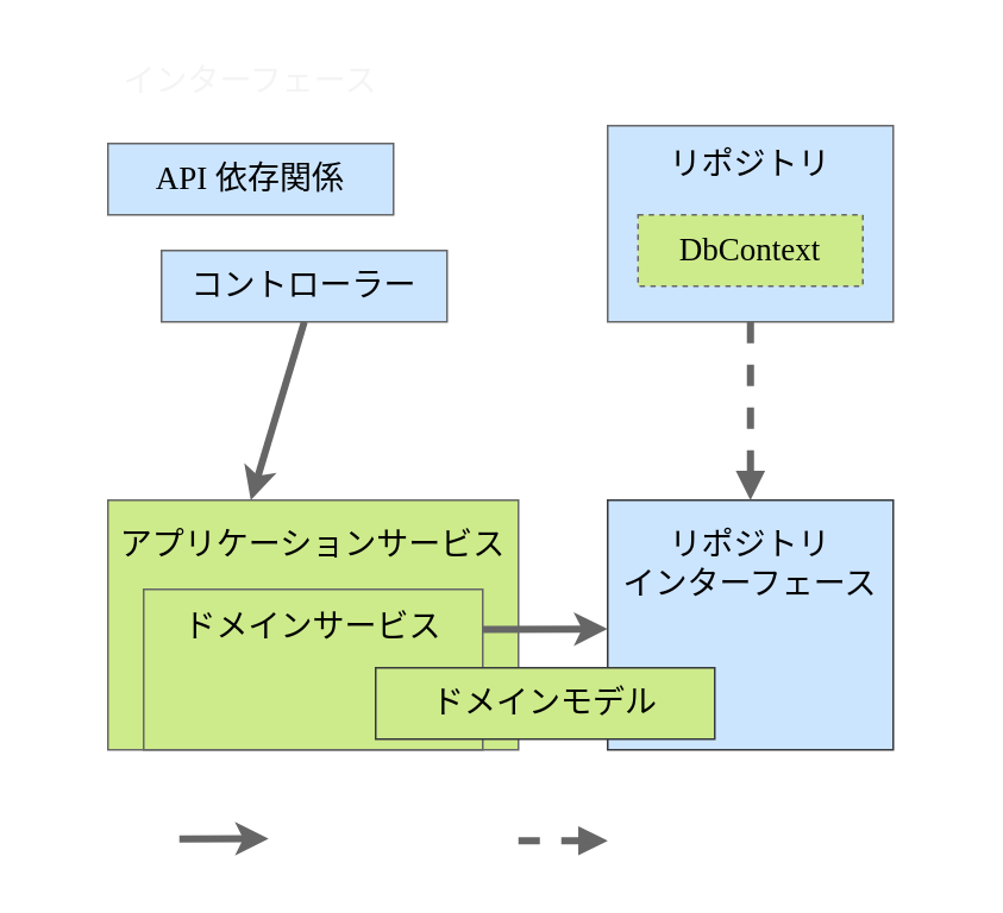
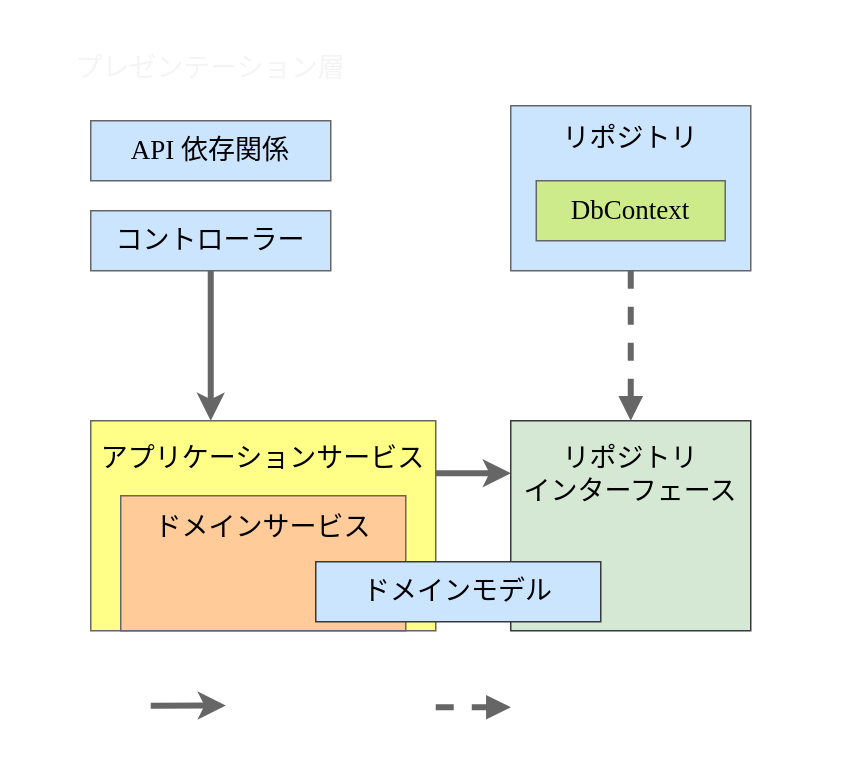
- <mxCell id="5" value="&lt;font&gt;インターフェース&lt;br&gt;&lt;/font&gt;" style="rounded=0;whiteSpace=wrap;html=1;fontFamily=Noto Sans JP;fontSize=18;strokeWidth=1;fontSource=https%3A%2F%2Ffonts.googleapis.com%2Fcss%3Ffamily%3DNoto%2BSans%2BJP;fillColor=none;strokeColor=#FFFFFF;spacingTop=8;verticalAlign=top;fontColor=#f5f4f4;" parent="1" vertex="1"><mxGeometry x="20" y="20" width="240" height="180" as="geometry" /></mxCell>
+ <mxCell id="5" value="&lt;font&gt;プレゼンテーション層&lt;br&gt;&lt;/font&gt;" style="rounded=0;whiteSpace=wrap;html=1;fontFamily=Noto Sans JP;fontSize=18;strokeWidth=1;fontSource=https%3A%2F%2Ffonts.googleapis.com%2Fcss%3Ffamily%3DNoto%2BSans%2BJP;fillColor=none;strokeColor=#FFFFFF;spacingTop=8;verticalAlign=top;fontColor=#f5f4f4;" parent="1" vertex="1"><mxGeometry x="20" y="20" width="240" height="180" as="geometry" /></mxCell>
- <mxCell id="10" value="&lt;font color=&quot;#000000&quot;&gt;DbContext&lt;/font&gt;" style="rounded=0;whiteSpace=wrap;html=1;fontFamily=Noto Sans JP;fontSize=18;fillColor=#cdeb8b;strokeColor=#666666;strokeWidth=1;spacingLeft=0;fontSource=https%3A%2F%2Ffonts.googleapis.com%2Fcss%3Ffamily%3DNoto%2BSans%2BJP;dashed=1;" parent="1" vertex="1"><mxGeometry x="357.02" y="120" width="125.96" height="40" as="geometry" /></mxCell>
+ <mxCell id="10" value="&lt;font color=&quot;#000000&quot;&gt;DbContext&lt;/font&gt;" style="rounded=0;whiteSpace=wrap;html=1;fontFamily=Noto Sans JP;fontSize=18;fillColor=#cdeb8b;strokeColor=#666666;strokeWidth=1;spacingLeft=0;fontSource=https%3A%2F%2Ffonts.googleapis.com%2Fcss%3Ffamily%3DNoto%2BSans%2BJP;" parent="1" vertex="1"><mxGeometry x="357.02" y="120" width="125.96" height="40" as="geometry" /></mxCell>
- <mxCell id="9" value="&lt;font color=&quot;#000000&quot;&gt;コントローラー&lt;/font&gt;" style="rounded=0;whiteSpace=wrap;html=1;fontFamily=Noto Sans JP;fontSize=18;fillColor=#cce5ff;strokeColor=#666666;strokeWidth=1;spacingLeft=0;fontSource=https%3A%2F%2Ffonts.googleapis.com%2Fcss%3Ffamily%3DNoto%2BSans%2BJP;" parent="1" vertex="1"><mxGeometry x="90" y="140" width="160" height="40" as="geometry" /></mxCell>
+ <mxCell id="9" value="&lt;font color=&quot;#000000&quot;&gt;コントローラー&lt;/font&gt;" style="rounded=0;whiteSpace=wrap;html=1;fontFamily=Noto Sans JP;fontSize=18;fillColor=#cce5ff;strokeColor=#666666;strokeWidth=1;spacingLeft=0;fontSource=https%3A%2F%2Ffonts.googleapis.com%2Fcss%3Ffamily%3DNoto%2BSans%2BJP;" parent="1" vertex="1"><mxGeometry x="60" y="140" width="160" height="40" as="geometry" /></mxCell>
- <mxCell id="3" value="&lt;div&gt;&lt;font color=&quot;#000000&quot;&gt;アプリケーションサービス&lt;/font&gt;&lt;/div&gt;" style="rounded=0;whiteSpace=wrap;html=1;fontFamily=Noto Sans JP;fontSize=18;fillColor=#cdeb8b;strokeColor=#666666;strokeWidth=1;spacingLeft=0;fontSource=https%3A%2F%2Ffonts.googleapis.com%2Fcss%3Ffamily%3DNoto%2BSans%2BJP;align=center;verticalAlign=top;spacingTop=8;" parent="1" vertex="1"><mxGeometry x="60" y="280" width="230" height="140" as="geometry" /></mxCell>
+ <mxCell id="3" value="&lt;div&gt;&lt;font color=&quot;#000000&quot;&gt;アプリケーションサービス&lt;/font&gt;&lt;/div&gt;" style="rounded=0;whiteSpace=wrap;html=1;fontFamily=Noto Sans JP;fontSize=18;fillColor=#ffff88;strokeColor=#666666;strokeWidth=1;spacingLeft=0;fontSource=https%3A%2F%2Ffonts.googleapis.com%2Fcss%3Ffamily%3DNoto%2BSans%2BJP;align=center;verticalAlign=top;spacingTop=8;" parent="1" vertex="1"><mxGeometry x="60" y="280" width="230" height="140" as="geometry" /></mxCell>
+ <mxCell id="19" style="edgeStyle=none;sketch=0;html=1;exitX=1;exitY=0.25;exitDx=0;exitDy=0;shadow=0;fontColor=#000000;endArrow=classic;endFill=1;strokeColor=#666666;strokeWidth=4;entryX=0;entryY=0.25;entryDx=0;entryDy=0;" parent="1" source="3" target="8" edge="1"><mxGeometry relative="1" as="geometry"><mxPoint x="621.76" y="555" as="sourcePoint" /><mxPoint x="666.18" y="553.14" as="targetPoint" /></mxGeometry></mxCell>
- <mxCell id="8" value="&lt;font color=&quot;#000000&quot;&gt;リポジトリ&lt;br&gt;インターフェース&lt;br&gt;&lt;/font&gt;" style="rounded=0;whiteSpace=wrap;html=1;fontFamily=Noto Sans JP;fontSize=18;fillColor=#cce5ff;strokeColor=#36393d;strokeWidth=1;spacingLeft=0;fontSource=https%3A%2F%2Ffonts.googleapis.com%2Fcss%3Ffamily%3DNoto%2BSans%2BJP;verticalAlign=top;spacingTop=8;" parent="1" vertex="1"><mxGeometry x="340" y="280" width="160" height="140" as="geometry" /></mxCell>
+ <mxCell id="8" value="&lt;font color=&quot;#000000&quot;&gt;リポジトリ&lt;br&gt;インターフェース&lt;br&gt;&lt;/font&gt;" style="rounded=0;whiteSpace=wrap;html=1;fontFamily=Noto Sans JP;fontSize=18;fillColor=#d5e8d4;strokeColor=#36393d;strokeWidth=1;spacingLeft=0;fontSource=https%3A%2F%2Ffonts.googleapis.com%2Fcss%3Ffamily%3DNoto%2BSans%2BJP;verticalAlign=top;spacingTop=8;" parent="1" vertex="1"><mxGeometry x="340" y="280" width="160" height="140" as="geometry" /></mxCell>
- <mxCell id="18" style="edgeStyle=none;sketch=0;html=1;shadow=0;fontColor=#000000;endArrow=classic;endFill=1;strokeColor=#666666;strokeWidth=4;exitX=1;exitY=0.25;exitDx=0;exitDy=0;entryX=-0.001;entryY=0.516;entryDx=0;entryDy=0;entryPerimeter=0;" parent="1" source="6" target="8" edge="1"><mxGeometry relative="1" as="geometry"><mxPoint x="320" y="353" as="sourcePoint" /><mxPoint x="560" y="353" as="targetPoint" /></mxGeometry></mxCell>
- <mxCell id="6" value="&lt;div&gt;&lt;font color=&quot;#000000&quot;&gt;ドメインサービス&lt;/font&gt;&lt;/div&gt;" style="rounded=0;whiteSpace=wrap;html=1;fontFamily=Noto Sans JP;fontSize=18;fillColor=#cdeb8b;strokeColor=#666666;strokeWidth=1;spacingLeft=0;fontSource=https%3A%2F%2Ffonts.googleapis.com%2Fcss%3Ffamily%3DNoto%2BSans%2BJP;align=center;verticalAlign=top;spacingTop=4;" parent="1" vertex="1"><mxGeometry x="80" y="330" width="190" height="90" as="geometry" /></mxCell>
+ <mxCell id="6" value="&lt;div&gt;&lt;font color=&quot;#000000&quot;&gt;ドメインサービス&lt;/font&gt;&lt;/div&gt;" style="rounded=0;whiteSpace=wrap;html=1;fontFamily=Noto Sans JP;fontSize=18;fillColor=#ffcc99;strokeColor=#666666;strokeWidth=1;spacingLeft=0;fontSource=https%3A%2F%2Ffonts.googleapis.com%2Fcss%3Ffamily%3DNoto%2BSans%2BJP;align=center;verticalAlign=top;spacingTop=4;" parent="1" vertex="1"><mxGeometry x="80" y="330" width="190" height="90" as="geometry" /></mxCell>
- <mxCell id="13" value="&lt;font color=&quot;#000000&quot;&gt;ドメインモデル&lt;/font&gt;" style="rounded=0;whiteSpace=wrap;html=1;fontFamily=Noto Sans JP;fontSize=18;fillColor=#cdeb8b;strokeColor=#36393d;strokeWidth=1;spacingLeft=0;fontSource=https%3A%2F%2Ffonts.googleapis.com%2Fcss%3Ffamily%3DNoto%2BSans%2BJP;" parent="1" vertex="1"><mxGeometry x="210" y="374" width="190" height="40" as="geometry" /></mxCell>
+ <mxCell id="13" value="&lt;font color=&quot;#000000&quot;&gt;ドメインモデル&lt;/font&gt;" style="rounded=0;whiteSpace=wrap;html=1;fontFamily=Noto Sans JP;fontSize=18;fillColor=#cce5ff;strokeColor=#36393d;strokeWidth=1;spacingLeft=0;fontSource=https%3A%2F%2Ffonts.googleapis.com%2Fcss%3Ffamily%3DNoto%2BSans%2BJP;" parent="1" vertex="1"><mxGeometry x="210" y="374" width="190" height="40" as="geometry" /></mxCell>
